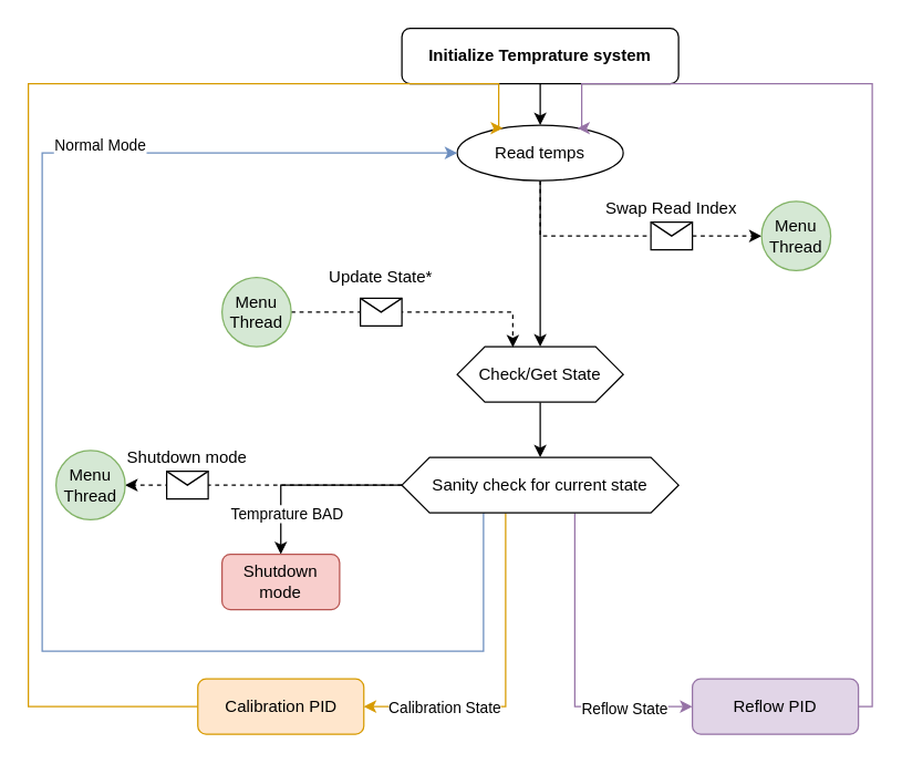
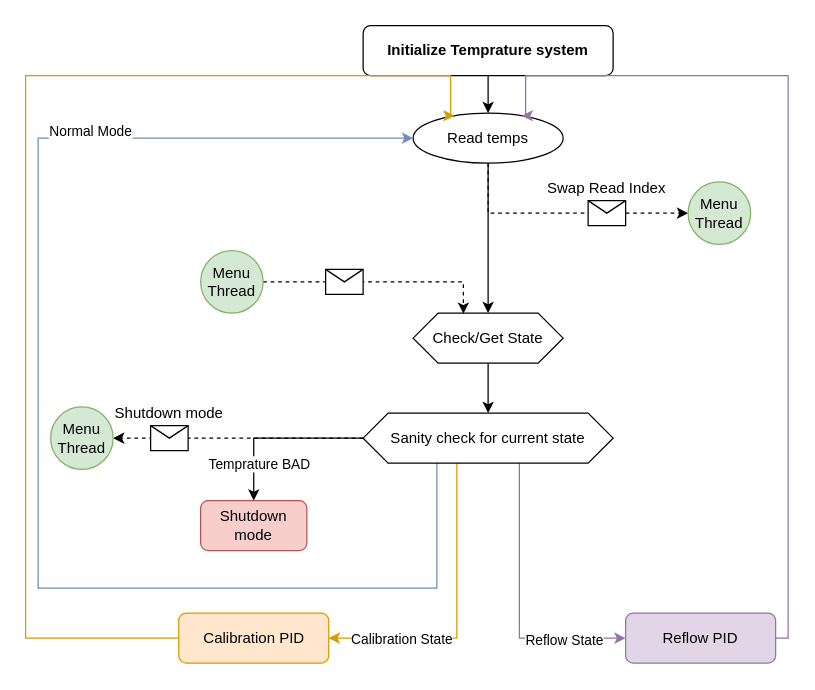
- <mxCell id="15" value="Update State*" style="text;html=1;strokeColor=none;fillColor=none;align=center;verticalAlign=middle;whiteSpace=wrap;rounded=0;" parent="1" vertex="1"><mxGeometry x="230" y="190" width="90" height="20" as="geometry" /></mxCell>
